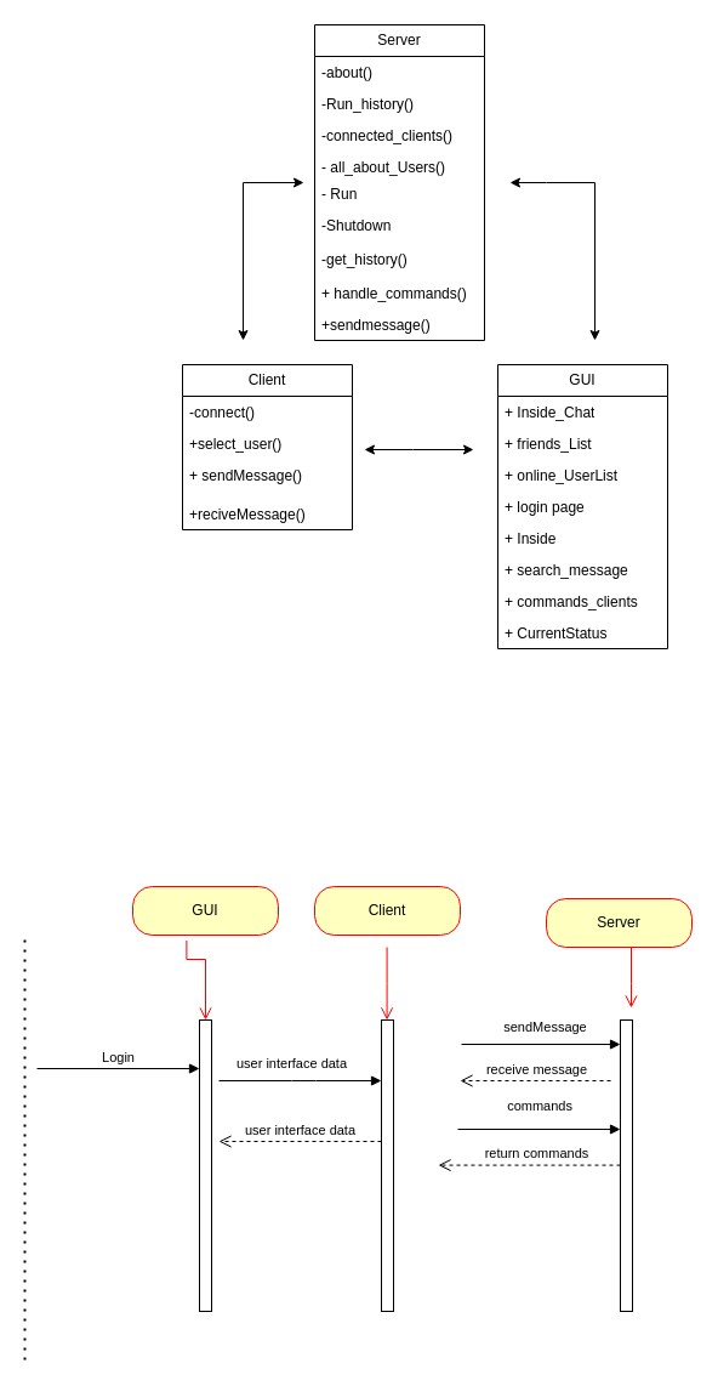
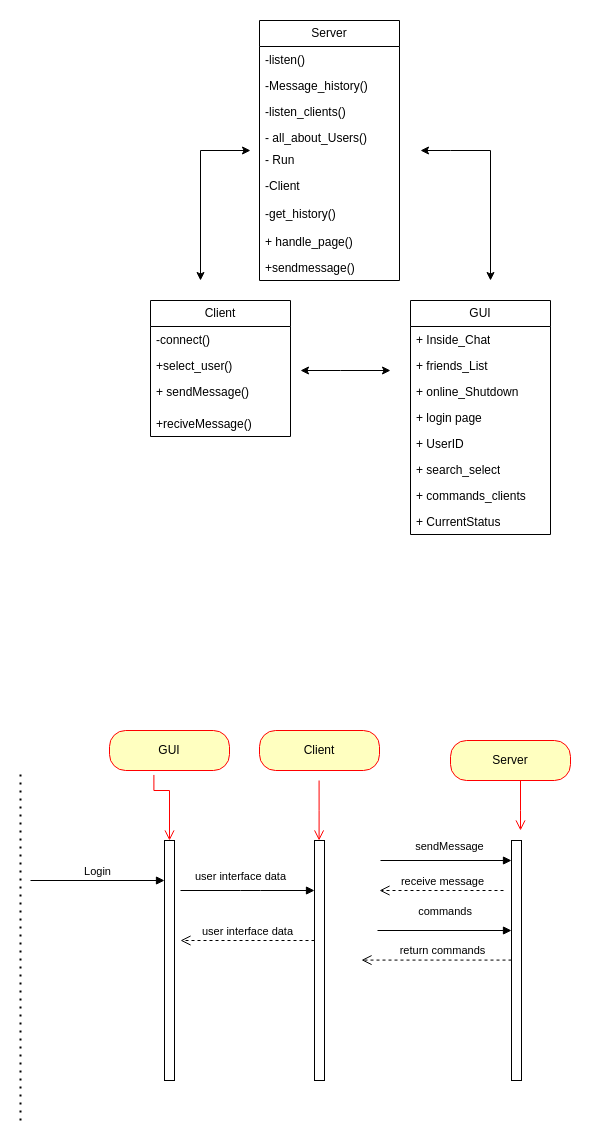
- <mxCell id="8" value="&lt;div&gt;-about()&lt;/div&gt;" style="text;strokeColor=none;fillColor=none;align=left;verticalAlign=top;spacingLeft=4;spacingRight=4;overflow=hidden;rotatable=0;points=[[0,0.5],[1,0.5]];portConstraint=eastwest;whiteSpace=wrap;html=1;" parent="7" vertex="1"><mxGeometry y="26" width="140" height="26" as="geometry" /></mxCell>
+ <mxCell id="8" value="&lt;div&gt;-listen()&lt;/div&gt;" style="text;strokeColor=none;fillColor=none;align=left;verticalAlign=top;spacingLeft=4;spacingRight=4;overflow=hidden;rotatable=0;points=[[0,0.5],[1,0.5]];portConstraint=eastwest;whiteSpace=wrap;html=1;" parent="7" vertex="1"><mxGeometry y="26" width="140" height="26" as="geometry" /></mxCell>
- <mxCell id="9" value="-Run_history()" style="text;strokeColor=none;fillColor=none;align=left;verticalAlign=top;spacingLeft=4;spacingRight=4;overflow=hidden;rotatable=0;points=[[0,0.5],[1,0.5]];portConstraint=eastwest;whiteSpace=wrap;html=1;" parent="7" vertex="1"><mxGeometry y="52" width="140" height="26" as="geometry" /></mxCell>
+ <mxCell id="9" value="-Message_history()" style="text;strokeColor=none;fillColor=none;align=left;verticalAlign=top;spacingLeft=4;spacingRight=4;overflow=hidden;rotatable=0;points=[[0,0.5],[1,0.5]];portConstraint=eastwest;whiteSpace=wrap;html=1;" parent="7" vertex="1"><mxGeometry y="52" width="140" height="26" as="geometry" /></mxCell>
- <mxCell id="10" value="-connected_clients()" style="text;strokeColor=none;fillColor=none;align=left;verticalAlign=top;spacingLeft=4;spacingRight=4;overflow=hidden;rotatable=0;points=[[0,0.5],[1,0.5]];portConstraint=eastwest;whiteSpace=wrap;html=1;" vertex="1" parent="7"><mxGeometry y="78" width="140" height="26" as="geometry" /></mxCell>
+ <mxCell id="10" value="-listen_clients()" style="text;strokeColor=none;fillColor=none;align=left;verticalAlign=top;spacingLeft=4;spacingRight=4;overflow=hidden;rotatable=0;points=[[0,0.5],[1,0.5]];portConstraint=eastwest;whiteSpace=wrap;html=1;" vertex="1" parent="7"><mxGeometry y="78" width="140" height="26" as="geometry" /></mxCell>
- <mxCell id="13" value="-Shutdown" style="text;strokeColor=none;fillColor=none;align=left;verticalAlign=top;spacingLeft=4;spacingRight=4;overflow=hidden;rotatable=0;points=[[0,0.5],[1,0.5]];portConstraint=eastwest;whiteSpace=wrap;html=1;" parent="7" vertex="1"><mxGeometry y="152" width="140" height="28" as="geometry" /></mxCell>
+ <mxCell id="13" value="-Client" style="text;strokeColor=none;fillColor=none;align=left;verticalAlign=top;spacingLeft=4;spacingRight=4;overflow=hidden;rotatable=0;points=[[0,0.5],[1,0.5]];portConstraint=eastwest;whiteSpace=wrap;html=1;" parent="7" vertex="1"><mxGeometry y="152" width="140" height="28" as="geometry" /></mxCell>
- <mxCell id="15" value="+ handle_commands()" style="text;strokeColor=none;fillColor=none;align=left;verticalAlign=top;spacingLeft=4;spacingRight=4;overflow=hidden;rotatable=0;points=[[0,0.5],[1,0.5]];portConstraint=eastwest;whiteSpace=wrap;html=1;" vertex="1" parent="7"><mxGeometry y="208" width="140" height="26" as="geometry" /></mxCell>
+ <mxCell id="15" value="+ handle_page()" style="text;strokeColor=none;fillColor=none;align=left;verticalAlign=top;spacingLeft=4;spacingRight=4;overflow=hidden;rotatable=0;points=[[0,0.5],[1,0.5]];portConstraint=eastwest;whiteSpace=wrap;html=1;" vertex="1" parent="7"><mxGeometry y="208" width="140" height="26" as="geometry" /></mxCell>
- <mxCell id="36" value="+ online_UserList" style="text;strokeColor=none;fillColor=none;align=left;verticalAlign=top;spacingLeft=4;spacingRight=4;overflow=hidden;rotatable=0;points=[[0,0.5],[1,0.5]];portConstraint=eastwest;whiteSpace=wrap;html=1;" parent="33" vertex="1"><mxGeometry y="78" width="140" height="26" as="geometry" /></mxCell>
+ <mxCell id="36" value="+ online_Shutdown" style="text;strokeColor=none;fillColor=none;align=left;verticalAlign=top;spacingLeft=4;spacingRight=4;overflow=hidden;rotatable=0;points=[[0,0.5],[1,0.5]];portConstraint=eastwest;whiteSpace=wrap;html=1;" parent="33" vertex="1"><mxGeometry y="78" width="140" height="26" as="geometry" /></mxCell>
- <mxCell id="38" value="+ Inside" style="text;strokeColor=none;fillColor=none;align=left;verticalAlign=top;spacingLeft=4;spacingRight=4;overflow=hidden;rotatable=0;points=[[0,0.5],[1,0.5]];portConstraint=eastwest;whiteSpace=wrap;html=1;" parent="33" vertex="1"><mxGeometry y="130" width="140" height="26" as="geometry" /></mxCell>
+ <mxCell id="38" value="+ UserID" style="text;strokeColor=none;fillColor=none;align=left;verticalAlign=top;spacingLeft=4;spacingRight=4;overflow=hidden;rotatable=0;points=[[0,0.5],[1,0.5]];portConstraint=eastwest;whiteSpace=wrap;html=1;" parent="33" vertex="1"><mxGeometry y="130" width="140" height="26" as="geometry" /></mxCell>
- <mxCell id="39" value="+ search_message" style="text;strokeColor=none;fillColor=none;align=left;verticalAlign=top;spacingLeft=4;spacingRight=4;overflow=hidden;rotatable=0;points=[[0,0.5],[1,0.5]];portConstraint=eastwest;whiteSpace=wrap;html=1;" vertex="1" parent="33"><mxGeometry y="156" width="140" height="26" as="geometry" /></mxCell>
+ <mxCell id="39" value="+ search_select" style="text;strokeColor=none;fillColor=none;align=left;verticalAlign=top;spacingLeft=4;spacingRight=4;overflow=hidden;rotatable=0;points=[[0,0.5],[1,0.5]];portConstraint=eastwest;whiteSpace=wrap;html=1;" vertex="1" parent="33"><mxGeometry y="156" width="140" height="26" as="geometry" /></mxCell>
